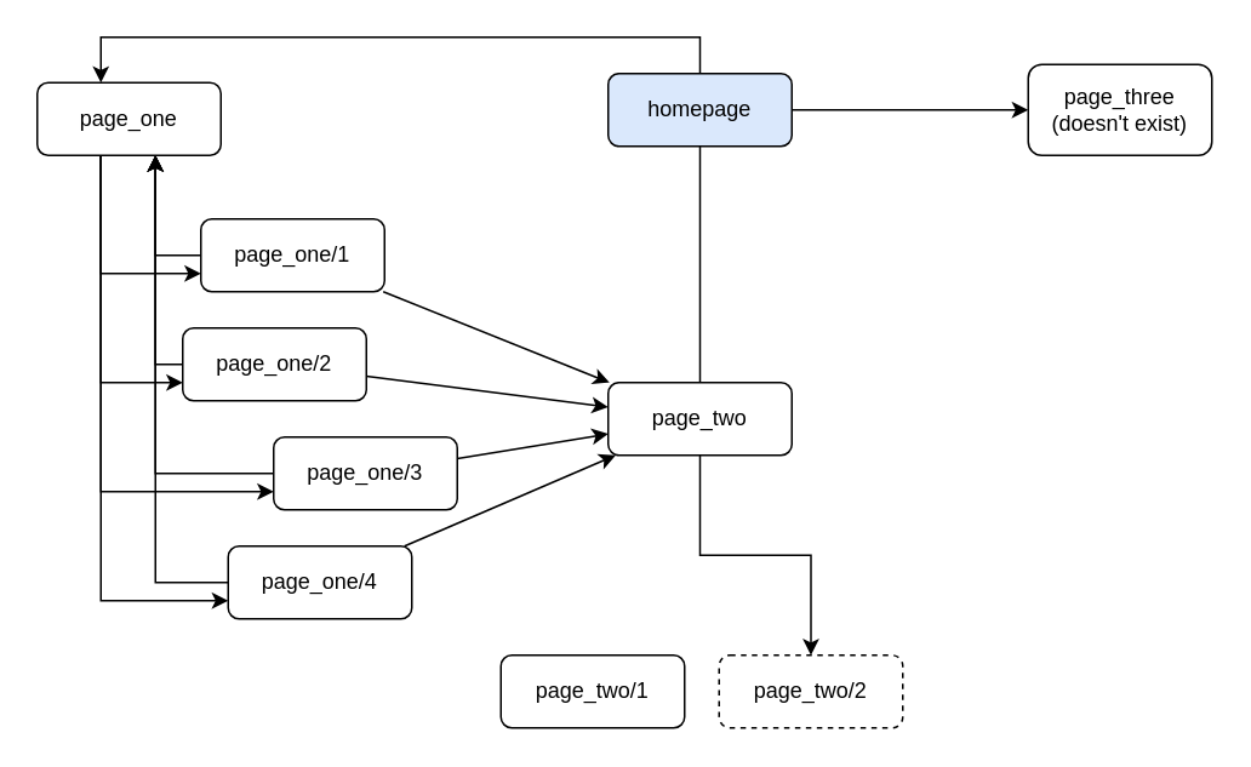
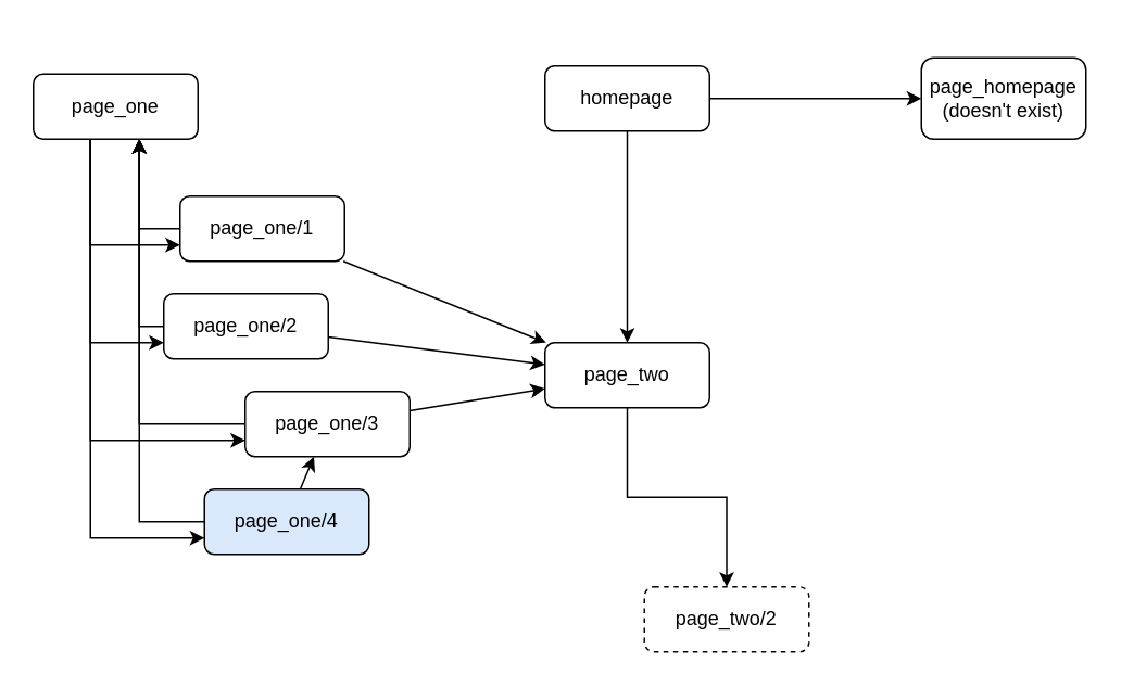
- <mxCell id="2" style="edgeStyle=orthogonalEdgeStyle;rounded=0;orthogonalLoop=1;jettySize=auto;html=1;" edge="1" parent="1" source="5" target="10"><mxGeometry relative="1" as="geometry"><Array as="points"><mxPoint x="385" y="20" /><mxPoint x="55" y="20" /></Array></mxGeometry></mxCell>
- <mxCell id="5" value="homepage" style="rounded=1;whiteSpace=wrap;html=1;fillColor=#dae8fc;" vertex="1" parent="1"><mxGeometry x="334" y="40" width="101" height="40" as="geometry" /></mxCell>
+ <mxCell id="5" value="homepage" style="rounded=1;whiteSpace=wrap;html=1;" vertex="1" parent="1"><mxGeometry x="334" y="40" width="101" height="40" as="geometry" /></mxCell>
- <mxCell id="13" value="page_three&lt;div&gt;(doesn't exist)&lt;/div&gt;" style="rounded=1;whiteSpace=wrap;html=1;" vertex="1" parent="1"><mxGeometry x="565" y="35" width="101" height="50" as="geometry" /></mxCell>
+ <mxCell id="13" value="page_homepage&lt;div&gt;(doesn't exist)&lt;/div&gt;" style="rounded=1;whiteSpace=wrap;html=1;" vertex="1" parent="1"><mxGeometry x="565" y="35" width="101" height="50" as="geometry" /></mxCell>
- <mxCell id="3" style="edgeStyle=orthogonalEdgeStyle;rounded=0;orthogonalLoop=1;jettySize=auto;html=1;endArrow=none;" edge="1" parent="1" source="5" target="12"><mxGeometry relative="1" as="geometry" /></mxCell>
+ <mxCell id="3" style="edgeStyle=orthogonalEdgeStyle;rounded=0;orthogonalLoop=1;jettySize=auto;html=1;" edge="1" parent="1" source="5" target="12"><mxGeometry relative="1" as="geometry" /></mxCell>
- <mxCell id="24" style="edgeStyle=none;rounded=0;orthogonalLoop=1;jettySize=auto;html=1;" edge="1" parent="1" source="25" target="12"><mxGeometry relative="1" as="geometry" /></mxCell>
+ <mxCell id="24" style="edgeStyle=none;rounded=0;orthogonalLoop=1;jettySize=auto;html=1;" edge="1" parent="1" source="25" target="22"><mxGeometry relative="1" as="geometry" /></mxCell>
- <mxCell id="25" value="page_one/4" style="rounded=1;whiteSpace=wrap;html=1;" vertex="1" parent="1"><mxGeometry x="125" y="300" width="101" height="40" as="geometry" /></mxCell>
+ <mxCell id="25" value="page_one/4" style="rounded=1;whiteSpace=wrap;html=1;fillColor=#dae8fc;" vertex="1" parent="1"><mxGeometry x="125" y="300" width="101" height="40" as="geometry" /></mxCell>
- <mxCell id="26" value="page_two/1" style="rounded=1;whiteSpace=wrap;html=1;" vertex="1" parent="1"><mxGeometry x="275" y="360" width="101" height="40" as="geometry" /></mxCell>
